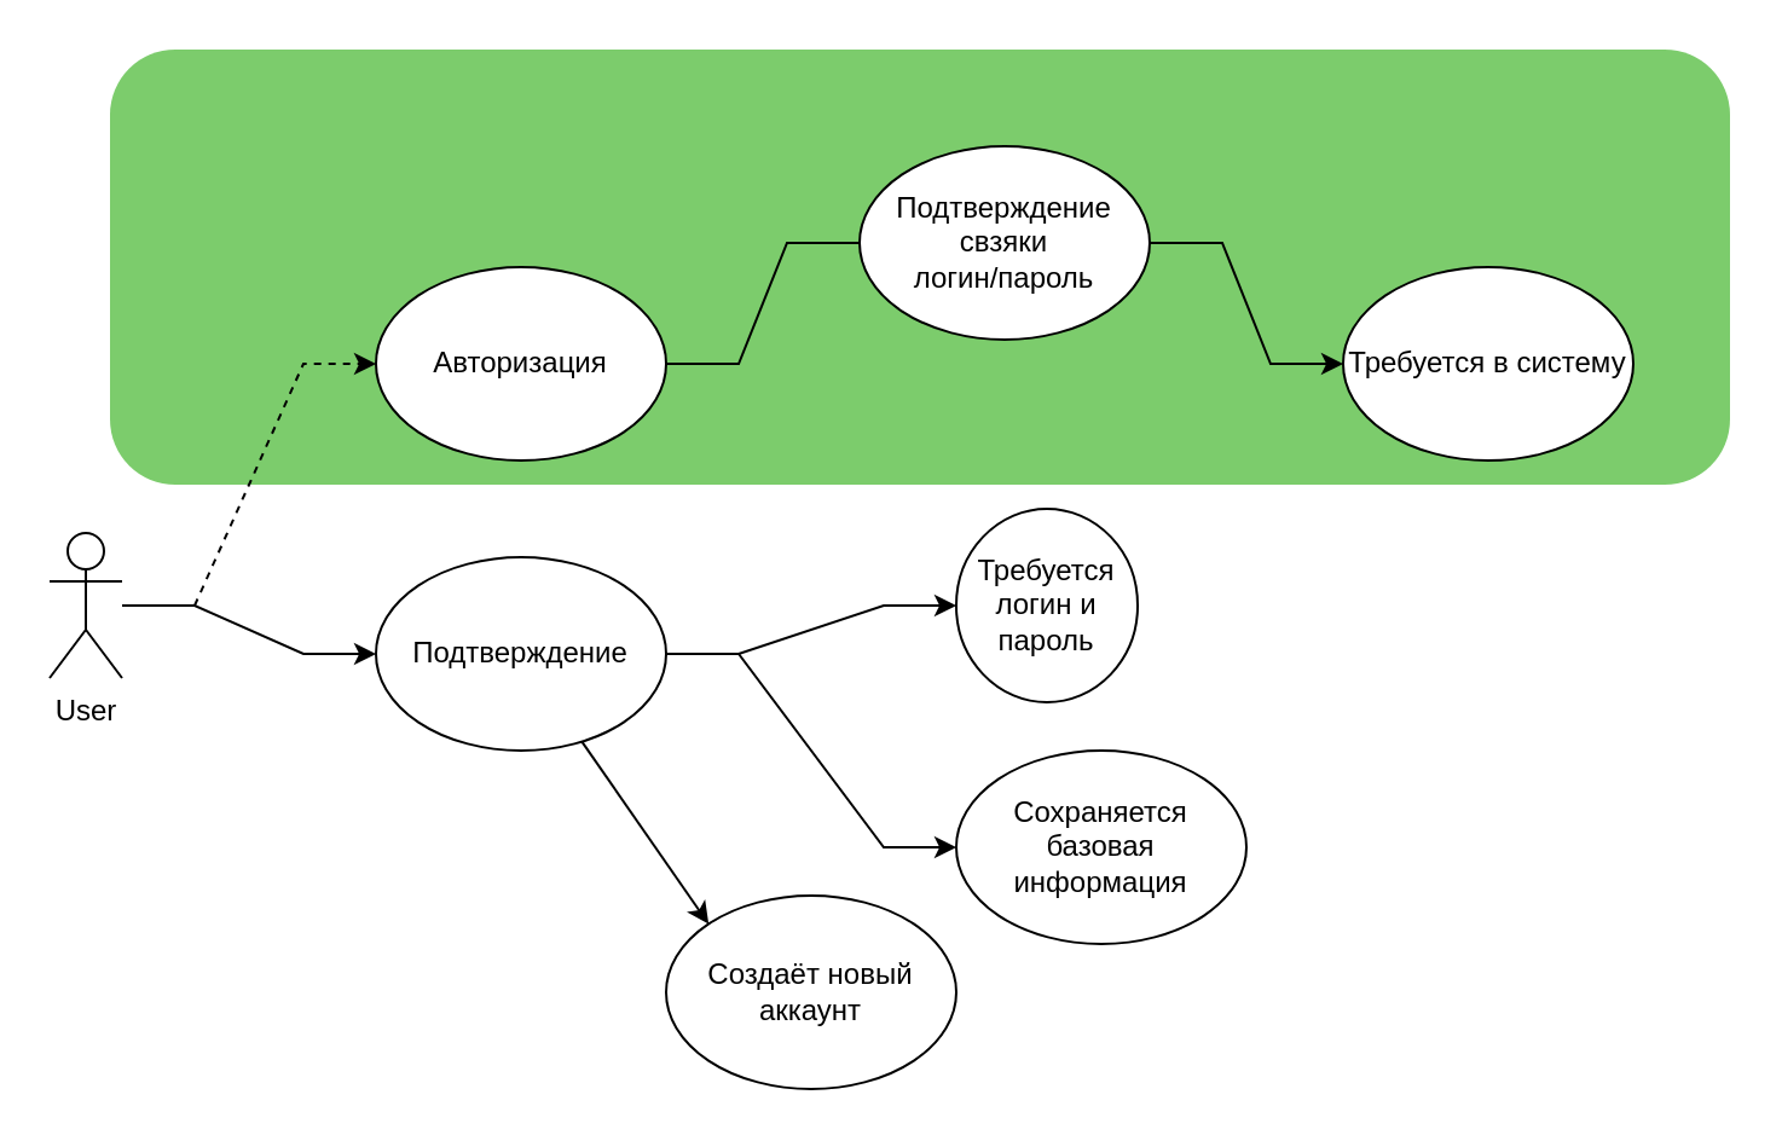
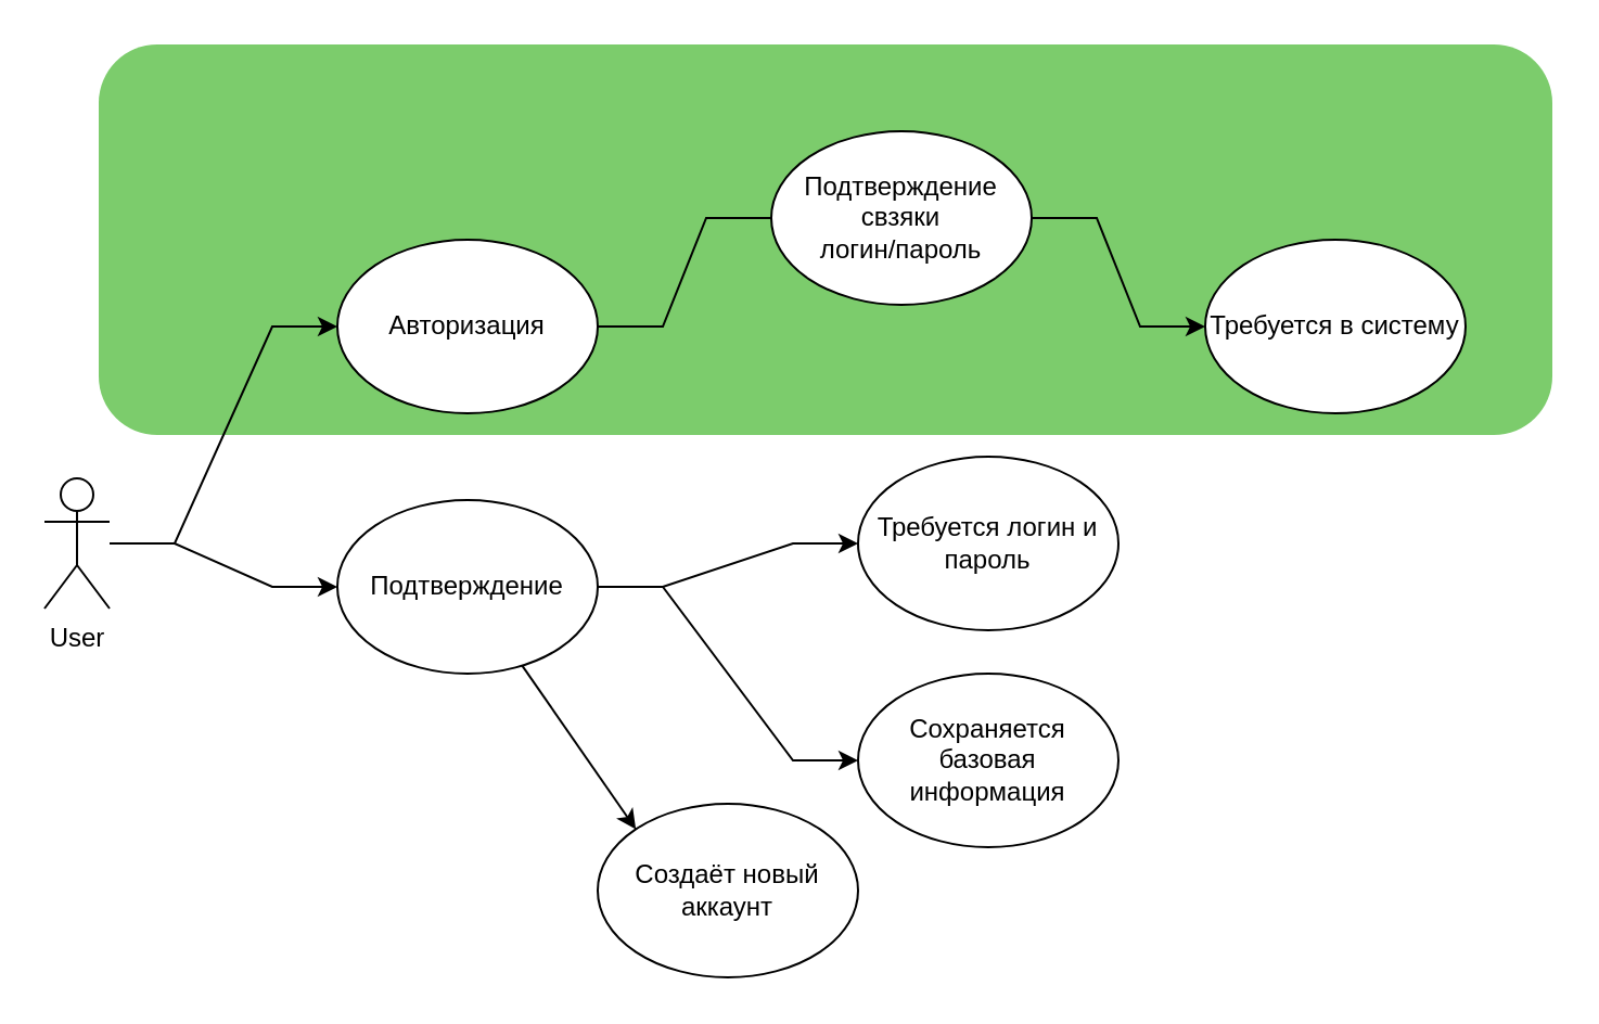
- <mxCell id="3" style="edgeStyle=entityRelationEdgeStyle;rounded=0;orthogonalLoop=1;jettySize=auto;html=1;entryX=0;entryY=0.5;entryDx=0;entryDy=0;dashed=1;" edge="1" parent="1" source="5" target="11"><mxGeometry relative="1" as="geometry" /></mxCell>
+ <mxCell id="3" style="edgeStyle=entityRelationEdgeStyle;rounded=0;orthogonalLoop=1;jettySize=auto;html=1;entryX=0;entryY=0.5;entryDx=0;entryDy=0;" edge="1" parent="1" source="5" target="11"><mxGeometry relative="1" as="geometry" /></mxCell>
- <mxCell id="14" value="Требуется логин и пароль" style="ellipse;whiteSpace=wrap;html=1;" vertex="1" parent="1"><mxGeometry x="395" y="210" width="75" height="80" as="geometry" /></mxCell>
+ <mxCell id="14" value="Требуется логин и пароль" style="ellipse;whiteSpace=wrap;html=1;" vertex="1" parent="1"><mxGeometry x="395" y="210" width="120" height="80" as="geometry" /></mxCell>
